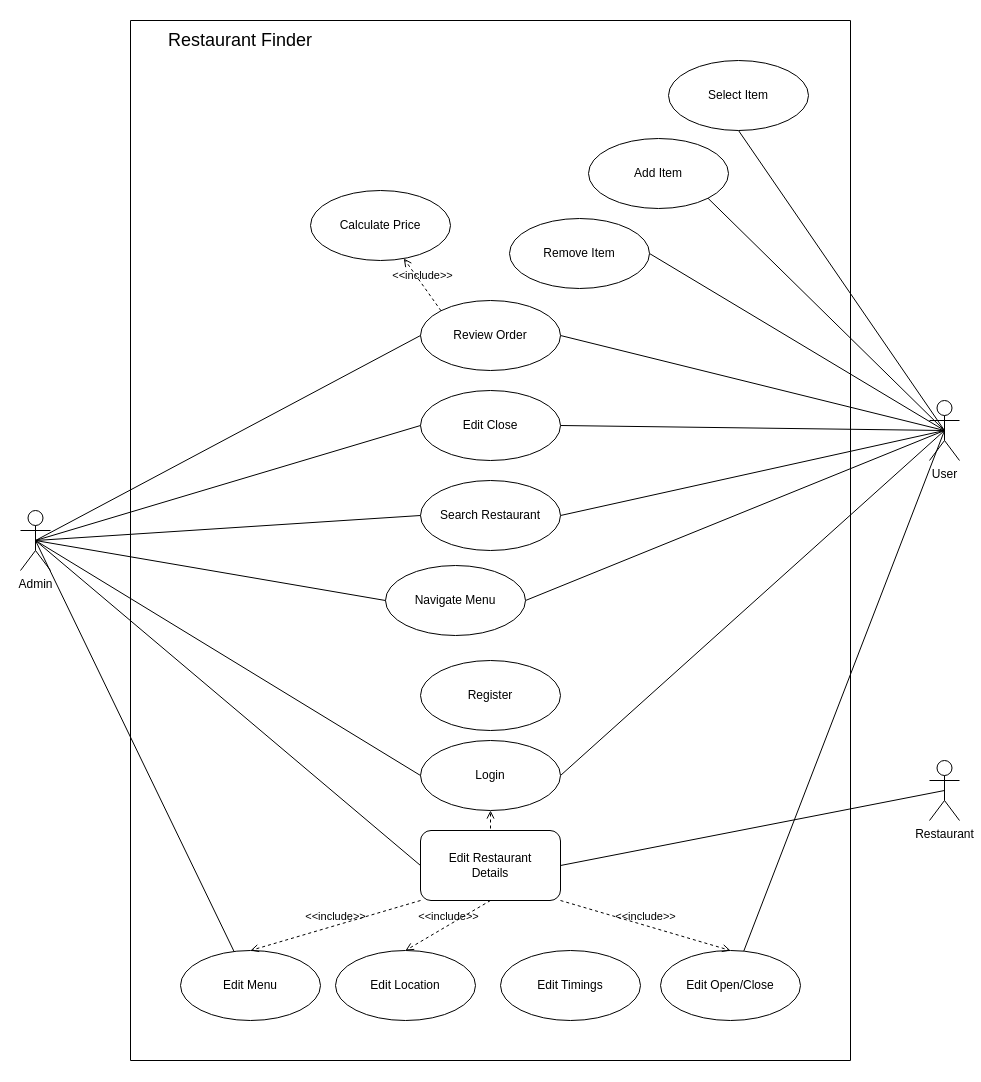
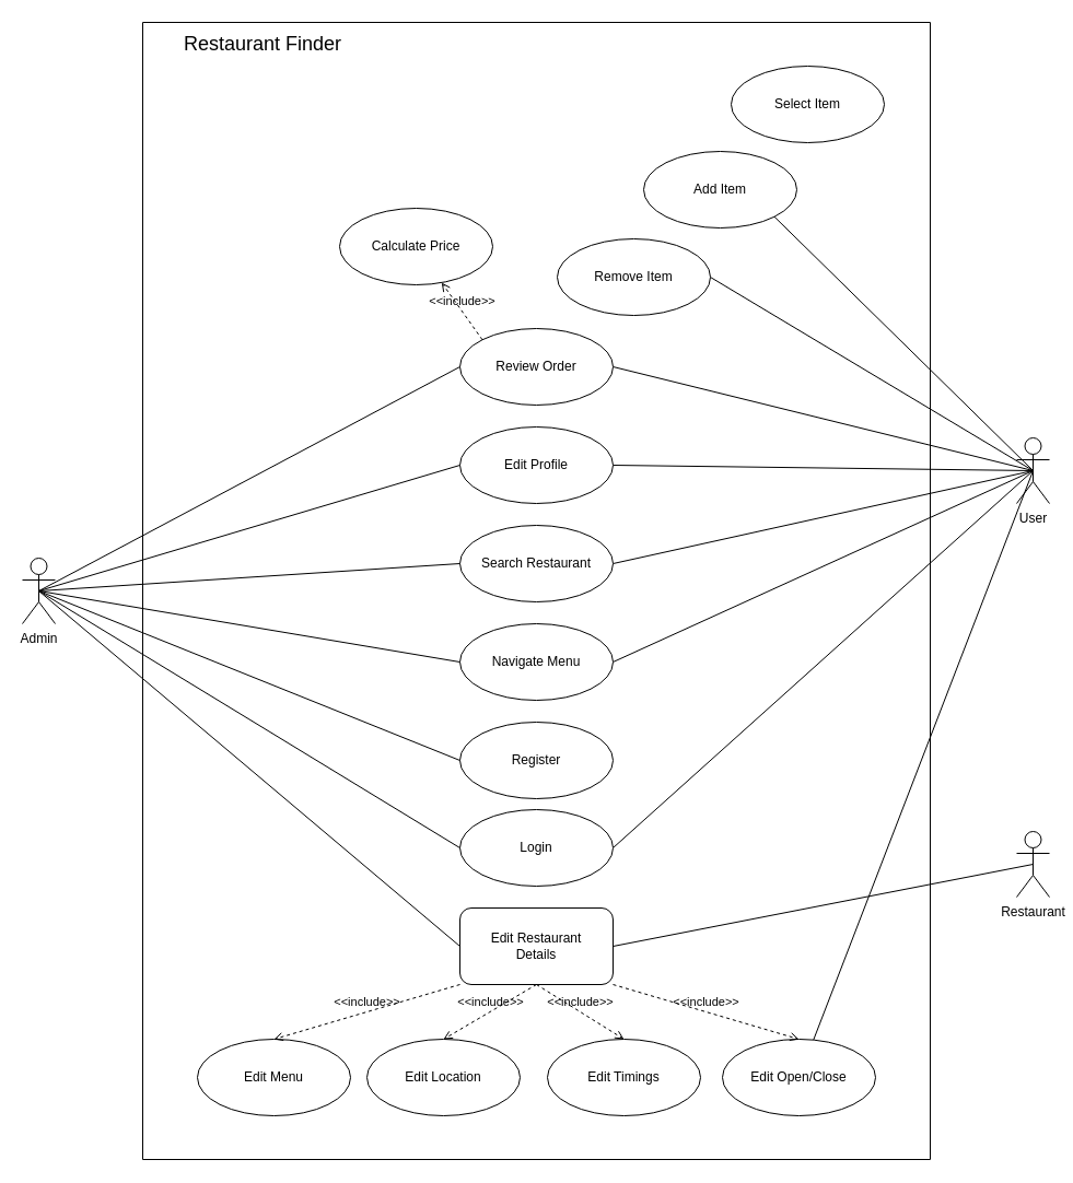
- <mxCell id="2" style="rounded=0;orthogonalLoop=1;jettySize=auto;html=1;exitX=0.5;exitY=0.5;exitDx=0;exitDy=0;exitPerimeter=0;entryX=0.5;entryY=1;entryDx=0;entryDy=0;endArrow=none;endFill=0;" edge="1" parent="1" source="11" target="22"><mxGeometry relative="1" as="geometry" /></mxCell>
- <mxCell id="17" value="Edit Close" style="ellipse;whiteSpace=wrap;html=1;" vertex="1" parent="14"><mxGeometry x="290" y="370" width="140" height="70" as="geometry" /></mxCell>
+ <mxCell id="17" value="Edit Profile" style="ellipse;whiteSpace=wrap;html=1;" vertex="1" parent="14"><mxGeometry x="290" y="370" width="140" height="70" as="geometry" /></mxCell>
- <mxCell id="29" value="Navigate Menu" style="ellipse;whiteSpace=wrap;html=1;" vertex="1" parent="14"><mxGeometry x="255" y="545" width="140" height="70" as="geometry" /></mxCell>
+ <mxCell id="29" value="Navigate Menu" style="ellipse;whiteSpace=wrap;html=1;" vertex="1" parent="14"><mxGeometry x="290" y="550" width="140" height="70" as="geometry" /></mxCell>
- <mxCell id="31" value="&amp;lt;&amp;lt;include&amp;gt;&amp;gt;" style="edgeStyle=none;html=1;endArrow=open;verticalAlign=bottom;dashed=1;labelBackgroundColor=none;rounded=0;exitX=0.5;exitY=1;exitDx=0;exitDy=0;" edge="1" parent="14" source="34" target="16"><mxGeometry width="160" relative="1" as="geometry"><mxPoint x="390" y="930" as="sourcePoint" /><mxPoint x="550" y="930" as="targetPoint" /></mxGeometry></mxCell>
+ <mxCell id="31" value="&amp;lt;&amp;lt;include&amp;gt;&amp;gt;" style="edgeStyle=none;html=1;endArrow=open;verticalAlign=bottom;dashed=1;labelBackgroundColor=none;rounded=0;exitX=0.5;exitY=1;exitDx=0;exitDy=0;entryX=0.5;entryY=0;entryDx=0;entryDy=0;" edge="1" parent="14" source="34" target="19"><mxGeometry width="160" relative="1" as="geometry"><mxPoint x="390" y="930" as="sourcePoint" /><mxPoint x="550" y="930" as="targetPoint" /></mxGeometry></mxCell>
- <mxCell id="40" style="edgeStyle=none;rounded=0;orthogonalLoop=1;jettySize=auto;html=1;exitX=0.5;exitY=0.5;exitDx=0;exitDy=0;exitPerimeter=0;endArrow=none;endFill=0;" edge="1" parent="1" source="43" target="28"><mxGeometry relative="1" as="geometry" /></mxCell>
+ <mxCell id="40" style="edgeStyle=none;rounded=0;orthogonalLoop=1;jettySize=auto;html=1;exitX=0.5;exitY=0.5;exitDx=0;exitDy=0;exitPerimeter=0;entryX=0;entryY=0.5;entryDx=0;entryDy=0;endArrow=none;endFill=0;" edge="1" parent="1" source="43" target="15"><mxGeometry relative="1" as="geometry" /></mxCell>
